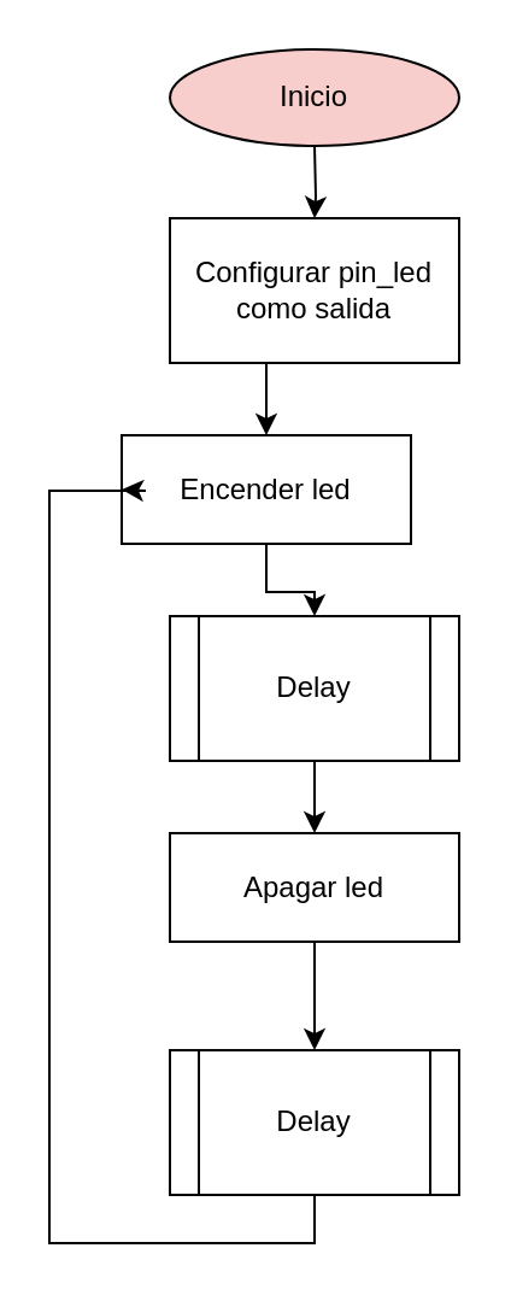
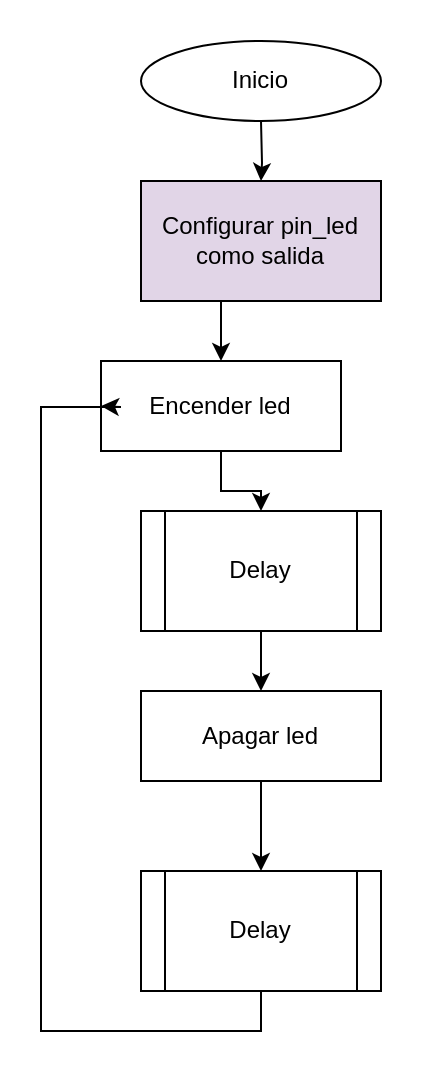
- <mxCell id="12" value="Inicio" style="ellipse;whiteSpace=wrap;html=1;rounded=0;fillColor=#f8cecc;" parent="1" vertex="1"><mxGeometry x="70" y="20" width="120" height="40" as="geometry" /></mxCell>
+ <mxCell id="12" value="Inicio" style="ellipse;whiteSpace=wrap;html=1;rounded=0;" parent="1" vertex="1"><mxGeometry x="70" y="20" width="120" height="40" as="geometry" /></mxCell>
- <mxCell id="3" value="Configurar pin_led como salida" style="rounded=0;whiteSpace=wrap;html=1;" parent="1" vertex="1"><mxGeometry x="70" y="90" width="120" height="60" as="geometry" /></mxCell>
+ <mxCell id="3" value="Configurar pin_led como salida" style="rounded=0;whiteSpace=wrap;html=1;fillColor=#e1d5e7;" parent="1" vertex="1"><mxGeometry x="70" y="90" width="120" height="60" as="geometry" /></mxCell>
